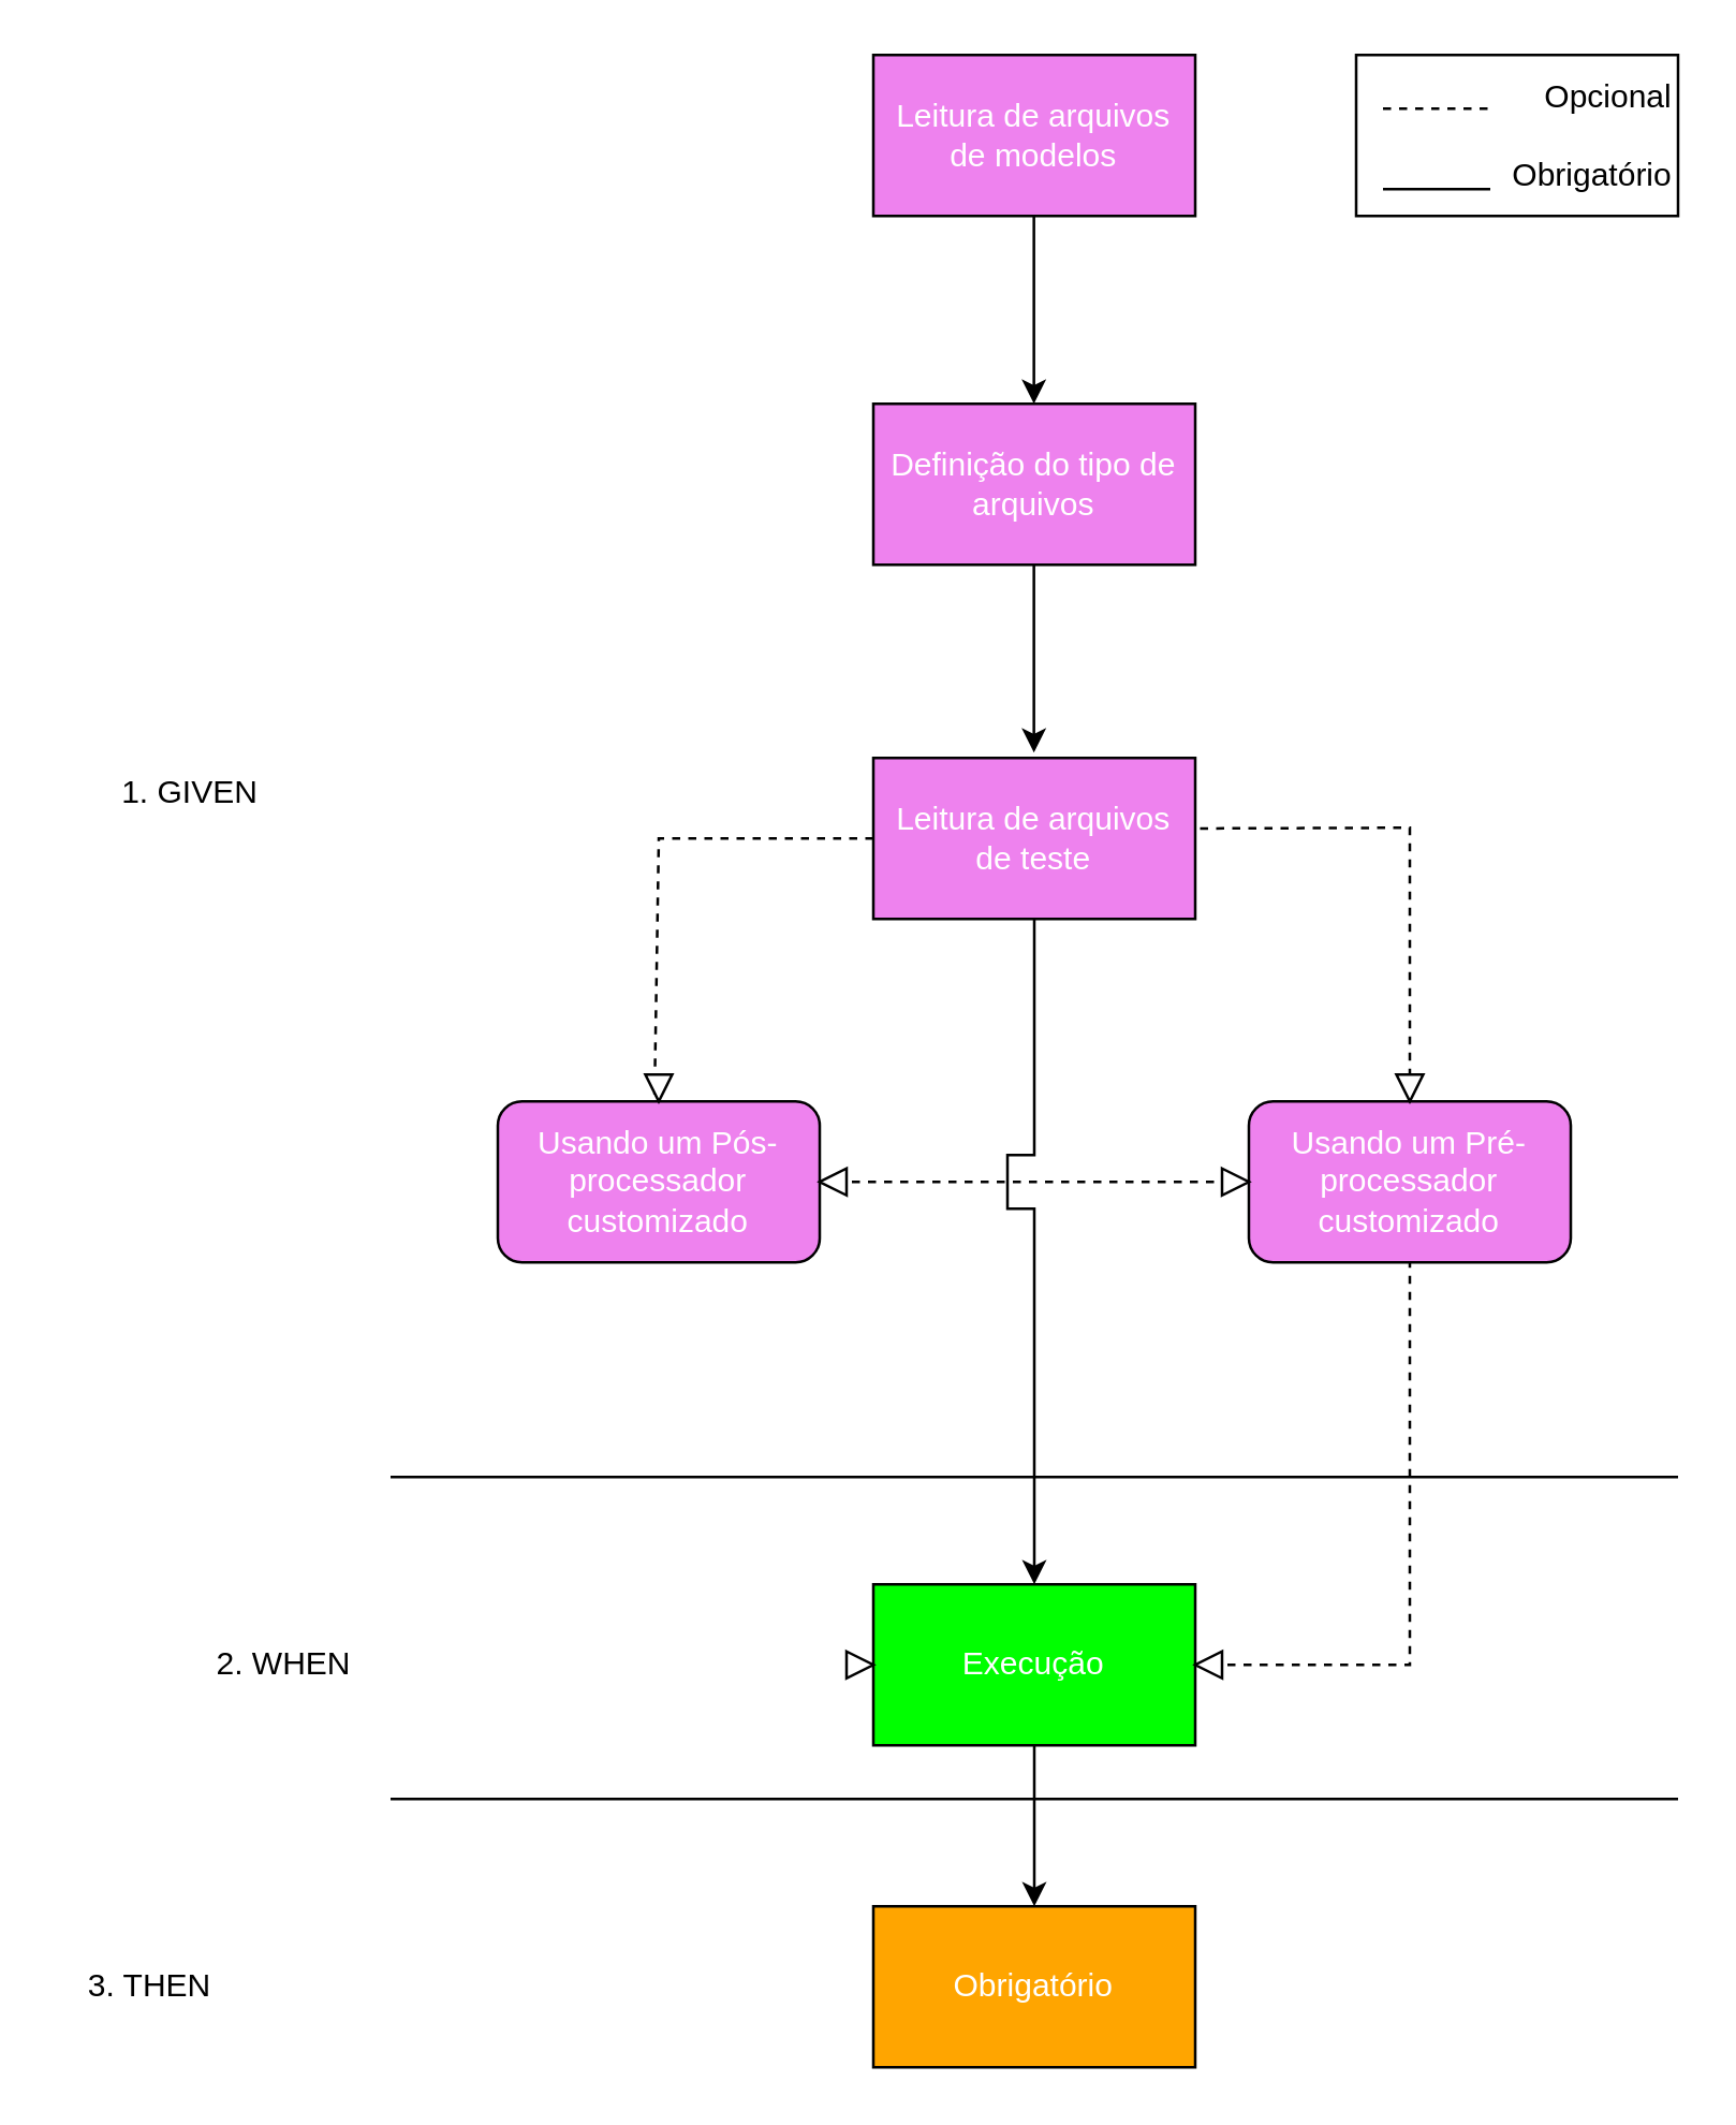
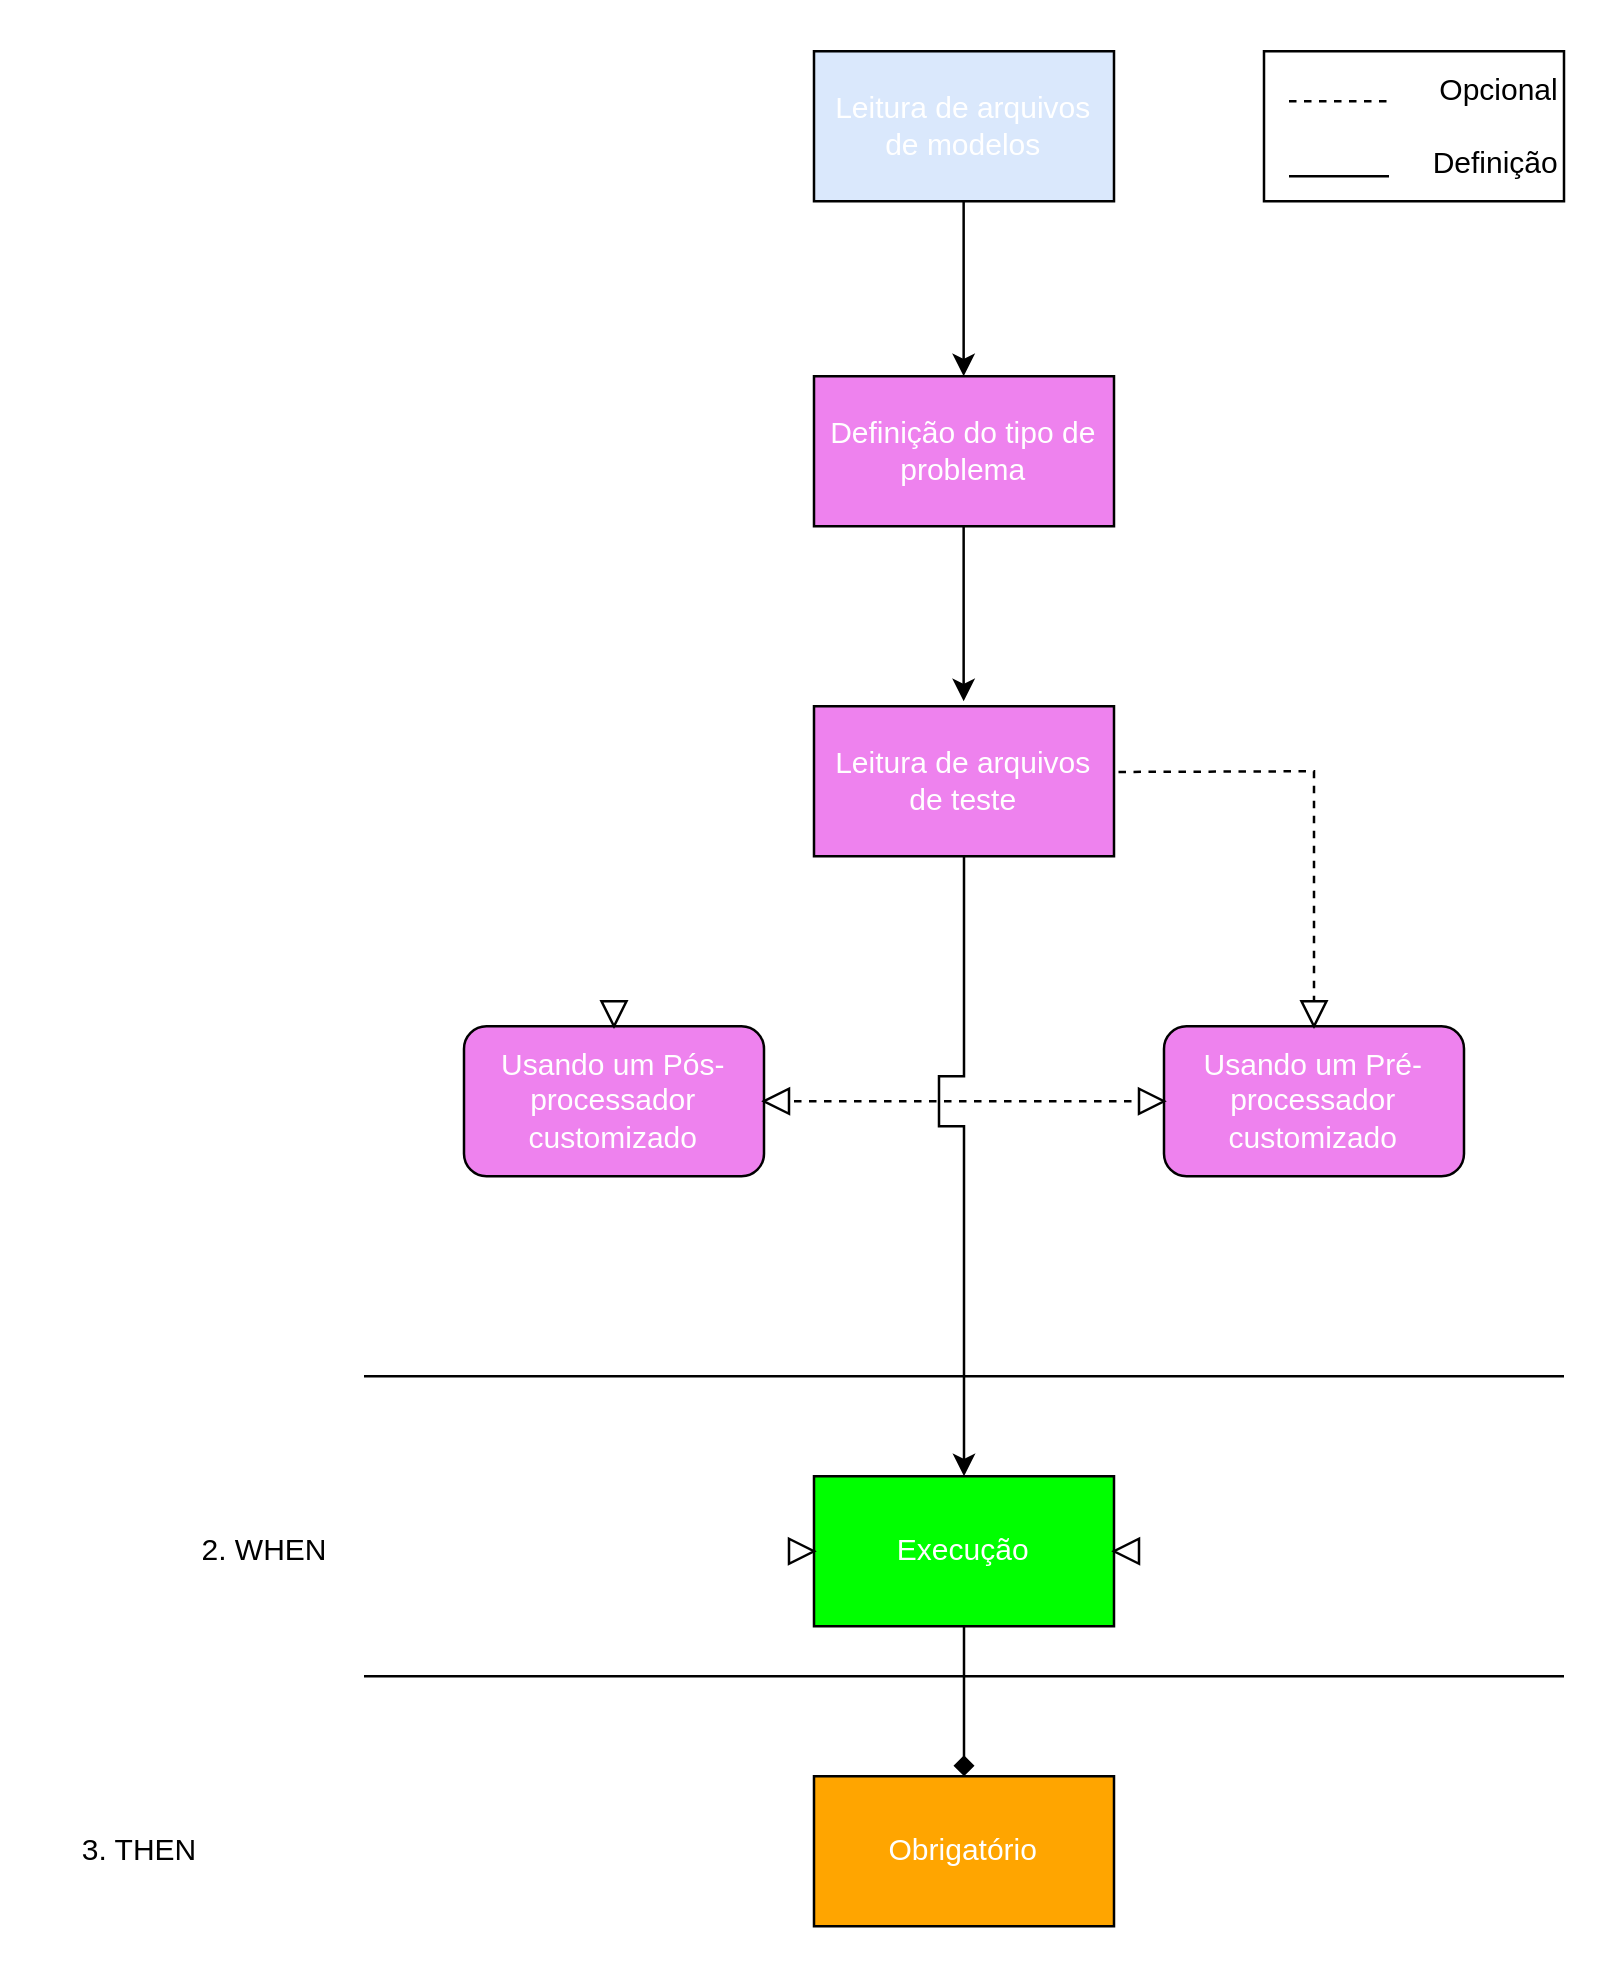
- <mxCell id="2" value="&lt;font color=&quot;#ffffff&quot;&gt;Leitura de arquivos de modelos&lt;/font&gt;" style="rounded=0;whiteSpace=wrap;html=1;fillColor=#EE82EE;" vertex="1" parent="1"><mxGeometry x="325" y="20" width="120" height="60" as="geometry" /></mxCell>
+ <mxCell id="2" value="&lt;font color=&quot;#ffffff&quot;&gt;Leitura de arquivos de modelos&lt;/font&gt;" style="rounded=0;whiteSpace=wrap;html=1;fillColor=#dae8fc;" vertex="1" parent="1"><mxGeometry x="325" y="20" width="120" height="60" as="geometry" /></mxCell>
- <mxCell id="17" value="Opcional&lt;div&gt;&lt;br&gt;&lt;div&gt;Obrigatório&lt;/div&gt;&lt;/div&gt;" style="rounded=0;whiteSpace=wrap;html=1;align=right;" vertex="1" parent="1"><mxGeometry x="505" y="20" width="120" height="60" as="geometry" /></mxCell>
+ <mxCell id="17" value="Opcional&lt;div&gt;&lt;br&gt;&lt;div&gt;Definição&lt;/div&gt;&lt;/div&gt;" style="rounded=0;whiteSpace=wrap;html=1;align=right;" vertex="1" parent="1"><mxGeometry x="505" y="20" width="120" height="60" as="geometry" /></mxCell>
- <mxCell id="22" value="&lt;font color=&quot;#ffffff&quot;&gt;Definição do tipo de arquivos&lt;/font&gt;" style="rounded=0;whiteSpace=wrap;html=1;fillColor=#EE82EE;" vertex="1" parent="1"><mxGeometry x="325" y="150" width="120" height="60" as="geometry" /></mxCell>
+ <mxCell id="22" value="&lt;font color=&quot;#ffffff&quot;&gt;Definição do tipo de problema&lt;/font&gt;" style="rounded=0;whiteSpace=wrap;html=1;fillColor=#EE82EE;" vertex="1" parent="1"><mxGeometry x="325" y="150" width="120" height="60" as="geometry" /></mxCell>
- <mxCell id="10" value="1. GIVEN" style="text;html=1;align=center;verticalAlign=middle;resizable=0;points=[];autosize=1;strokeColor=none;fillColor=none;" vertex="1" parent="1"><mxGeometry x="35" y="280" width="70" height="30" as="geometry" /></mxCell>
- <mxCell id="14" value="" style="endArrow=none;dashed=1;html=1;rounded=0;exitX=0;exitY=0.5;exitDx=0;exitDy=0;entryX=0.487;entryY=-0.044;entryDx=0;entryDy=0;entryPerimeter=0;" edge="1" parent="1" source="3" target="4"><mxGeometry width="50" height="50" relative="1" as="geometry"><mxPoint x="540" y="272" as="sourcePoint" /><mxPoint x="385" y="418" as="targetPoint" /><Array as="points"><mxPoint x="245" y="312" /></Array></mxGeometry></mxCell>
- <mxCell id="15" value="" style="endArrow=none;dashed=1;html=1;rounded=0;entryX=0.5;entryY=1;entryDx=0;entryDy=0;exitX=1;exitY=0.5;exitDx=0;exitDy=0;" edge="1" parent="1" source="5" target="7"><mxGeometry width="50" height="50" relative="1" as="geometry"><mxPoint x="675" y="202" as="sourcePoint" /><mxPoint x="725" y="152" as="targetPoint" /><Array as="points"><mxPoint x="525" y="620" /></Array></mxGeometry></mxCell>
- <mxCell id="16" value="" style="endArrow=classic;html=1;rounded=0;exitX=0.5;exitY=1;exitDx=0;exitDy=0;entryX=0.5;entryY=0;entryDx=0;entryDy=0;" edge="1" parent="1" source="5" target="6"><mxGeometry width="50" height="50" relative="1" as="geometry"><mxPoint x="925" y="181.86" as="sourcePoint" /><mxPoint x="965" y="181.86" as="targetPoint" /></mxGeometry></mxCell>
+ <mxCell id="16" value="" style="endArrow=diamond;html=1;rounded=0;exitX=0.5;exitY=1;exitDx=0;exitDy=0;entryX=0.5;entryY=0;entryDx=0;entryDy=0;" edge="1" parent="1" source="5" target="6"><mxGeometry width="50" height="50" relative="1" as="geometry"><mxPoint x="925" y="181.86" as="sourcePoint" /><mxPoint x="965" y="181.86" as="targetPoint" /></mxGeometry></mxCell>
